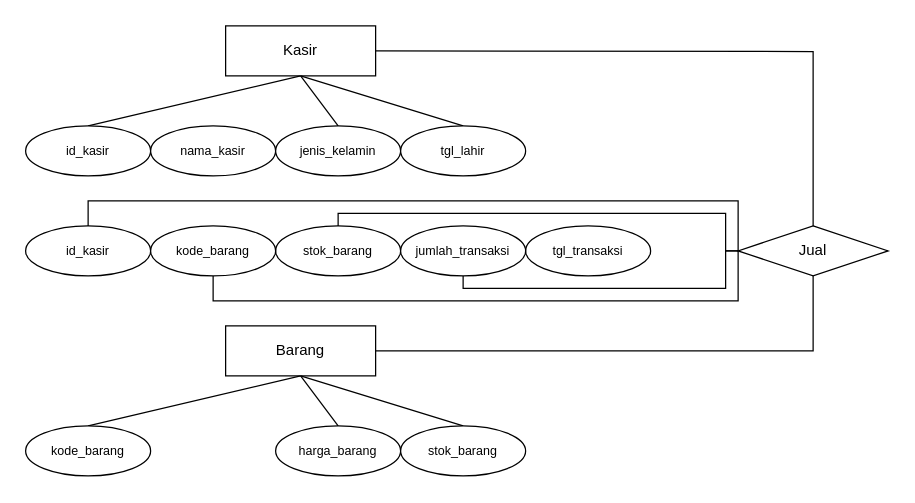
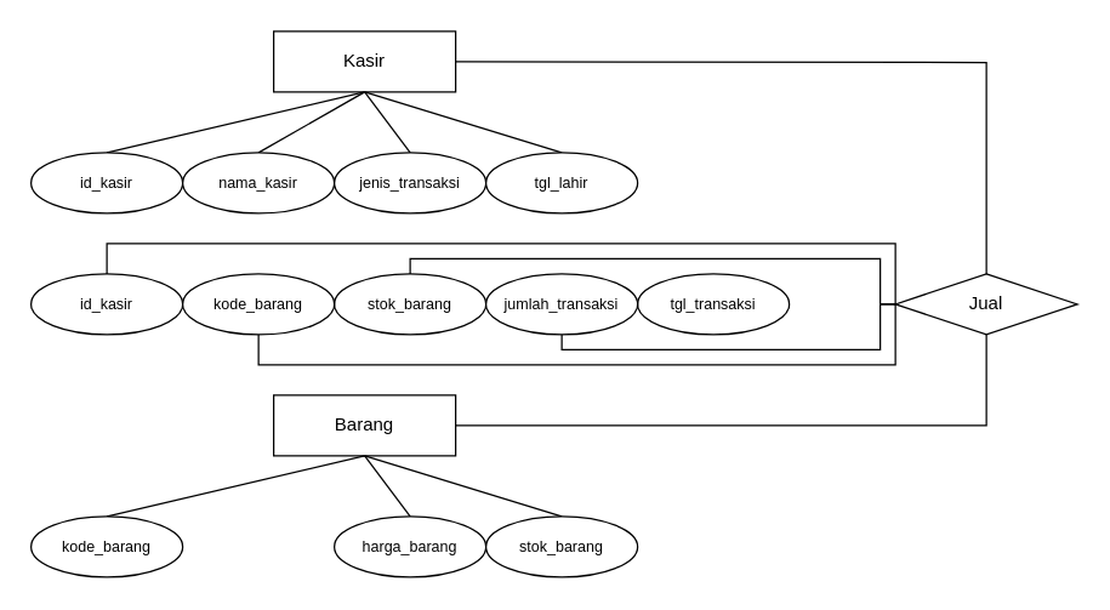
+ <mxCell id="14" value="" style="rounded=0;orthogonalLoop=1;jettySize=auto;html=1;endArrow=none;endFill=0;entryX=0.5;entryY=0;entryDx=0;entryDy=0;exitX=0.5;exitY=1;exitDx=0;exitDy=0;" edge="1" parent="1" source="13" target="17"><mxGeometry relative="1" as="geometry"><mxPoint x="306.667" y="60" as="sourcePoint" /><mxPoint x="240" y="100" as="targetPoint" /></mxGeometry></mxCell>
- <mxCell id="18" value="&lt;font style=&quot;font-size: 10px&quot;&gt;jenis_kelamin&lt;/font&gt;" style="ellipse;whiteSpace=wrap;html=1;rounded=0;" vertex="1" parent="1"><mxGeometry x="220" y="100" width="100" height="40" as="geometry" /></mxCell>
+ <mxCell id="18" value="&lt;font style=&quot;font-size: 10px&quot;&gt;jenis_transaksi&lt;/font&gt;" style="ellipse;whiteSpace=wrap;html=1;rounded=0;" vertex="1" parent="1"><mxGeometry x="220" y="100" width="100" height="40" as="geometry" /></mxCell>
